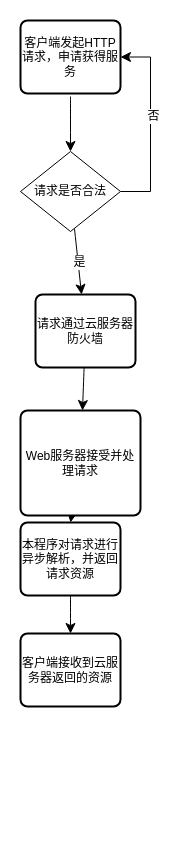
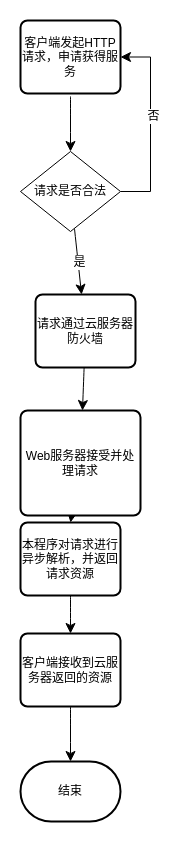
+ <mxCell id="17" style="edgeStyle=none;curved=1;rounded=0;orthogonalLoop=1;jettySize=auto;html=1;entryX=0.5;entryY=0;entryDx=0;entryDy=0;entryPerimeter=0;fontSize=12;startSize=8;endSize=8;" edge="1" parent="1" source="16" target="15"><mxGeometry relative="1" as="geometry" /></mxCell>
+ <mxCell id="15" value="结束" style="strokeWidth=2;html=1;shape=mxgraph.flowchart.terminator;whiteSpace=wrap;" vertex="1" parent="1"><mxGeometry x="20" y="761" width="100" height="60" as="geometry" /></mxCell>
